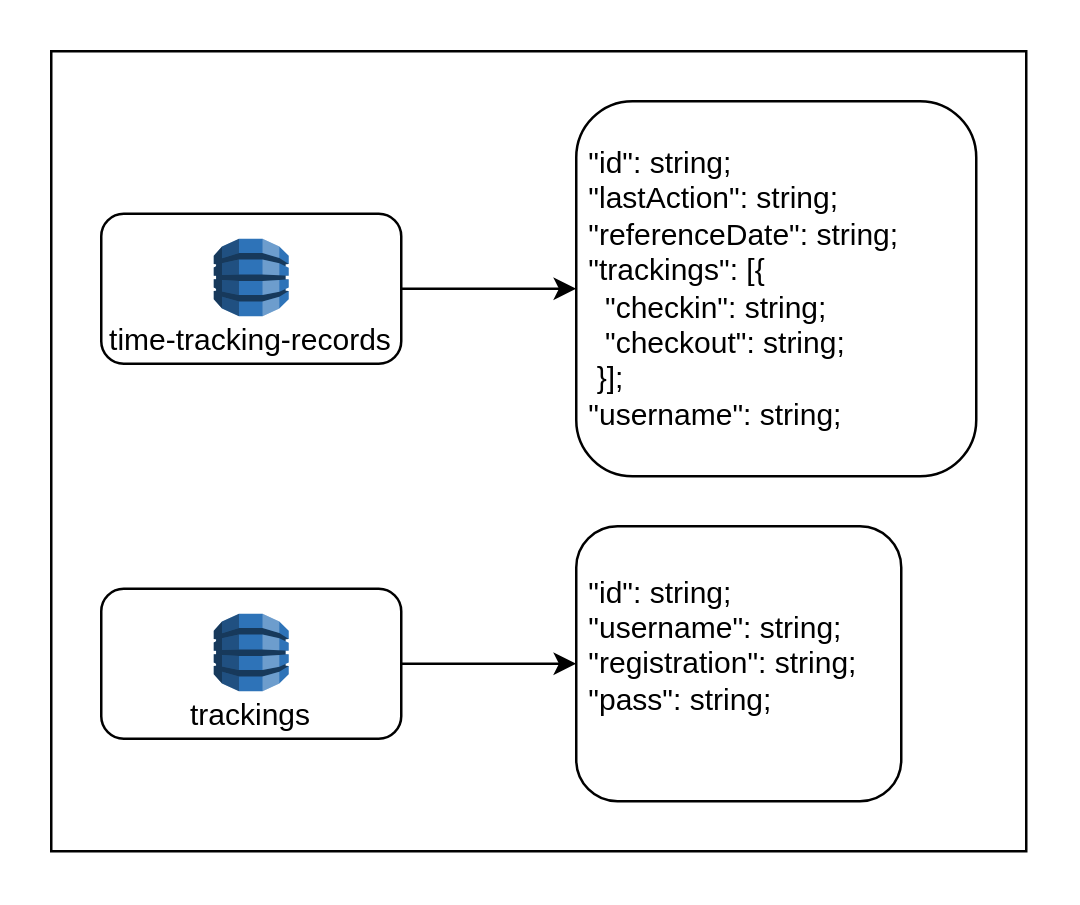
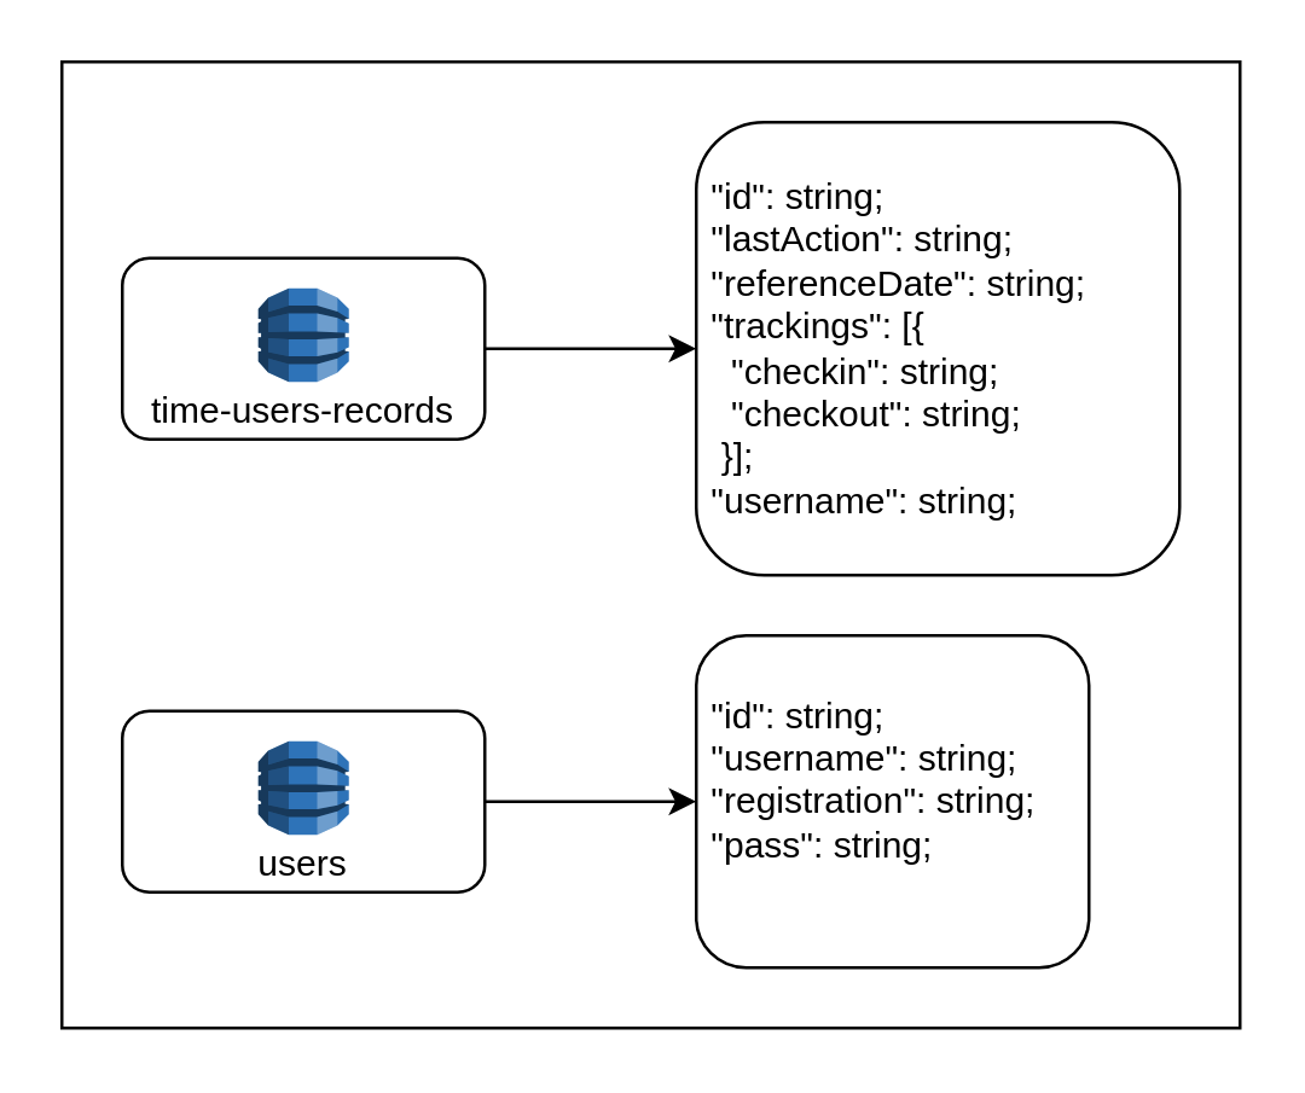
- <mxCell id="4" value="time-tracking-records" style="rounded=1;whiteSpace=wrap;html=1;container=0;verticalAlign=bottom;" parent="3" vertex="1"><mxGeometry width="120" height="60" as="geometry" /></mxCell>
+ <mxCell id="4" value="time-users-records" style="rounded=1;whiteSpace=wrap;html=1;container=0;verticalAlign=bottom;" parent="3" vertex="1"><mxGeometry width="120" height="60" as="geometry" /></mxCell>
- <mxCell id="9" value="trackings" style="rounded=1;whiteSpace=wrap;html=1;container=0;verticalAlign=bottom;" vertex="1" parent="8"><mxGeometry width="120" height="60" as="geometry" /></mxCell>
+ <mxCell id="9" value="users" style="rounded=1;whiteSpace=wrap;html=1;container=0;verticalAlign=bottom;" vertex="1" parent="8"><mxGeometry width="120" height="60" as="geometry" /></mxCell>
